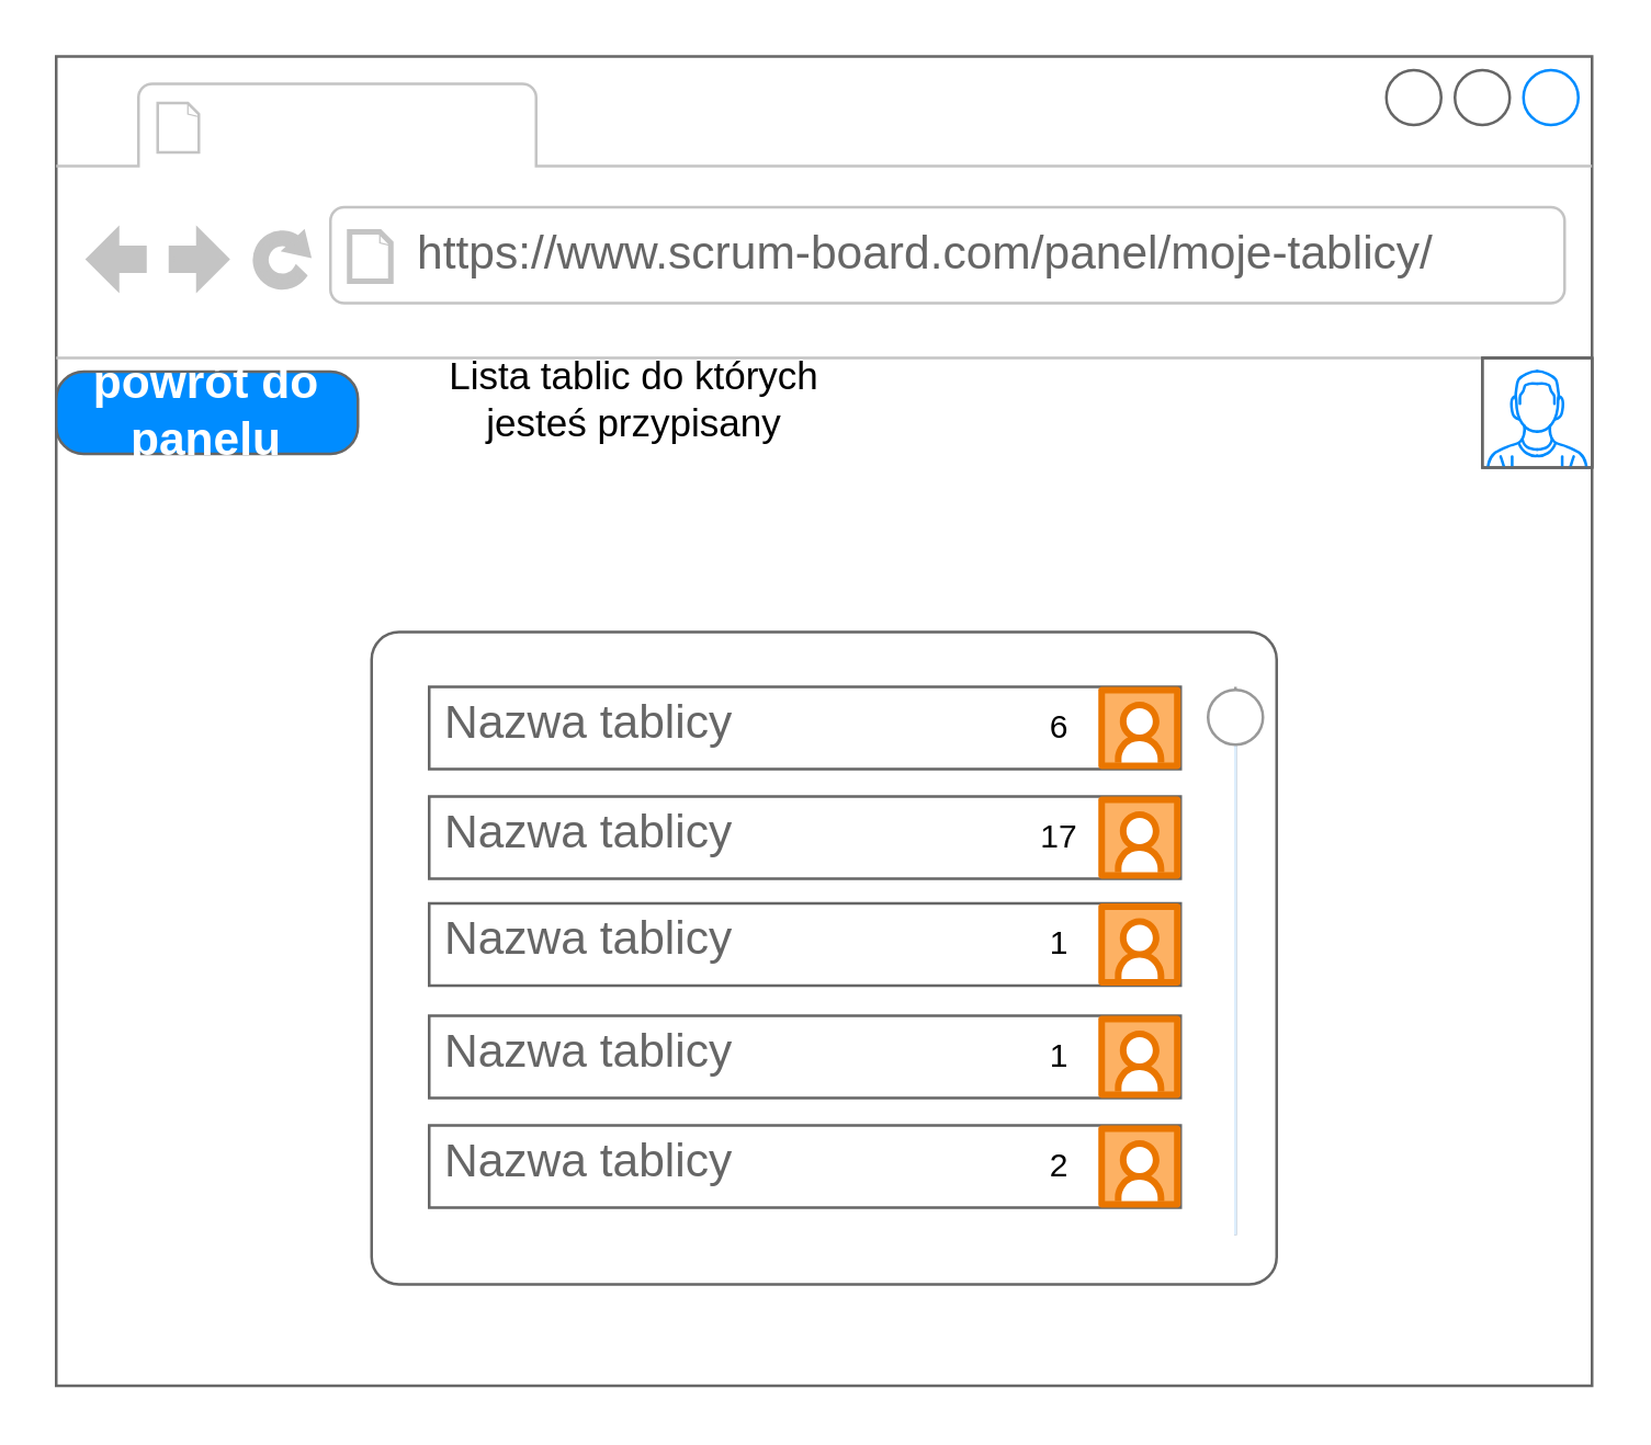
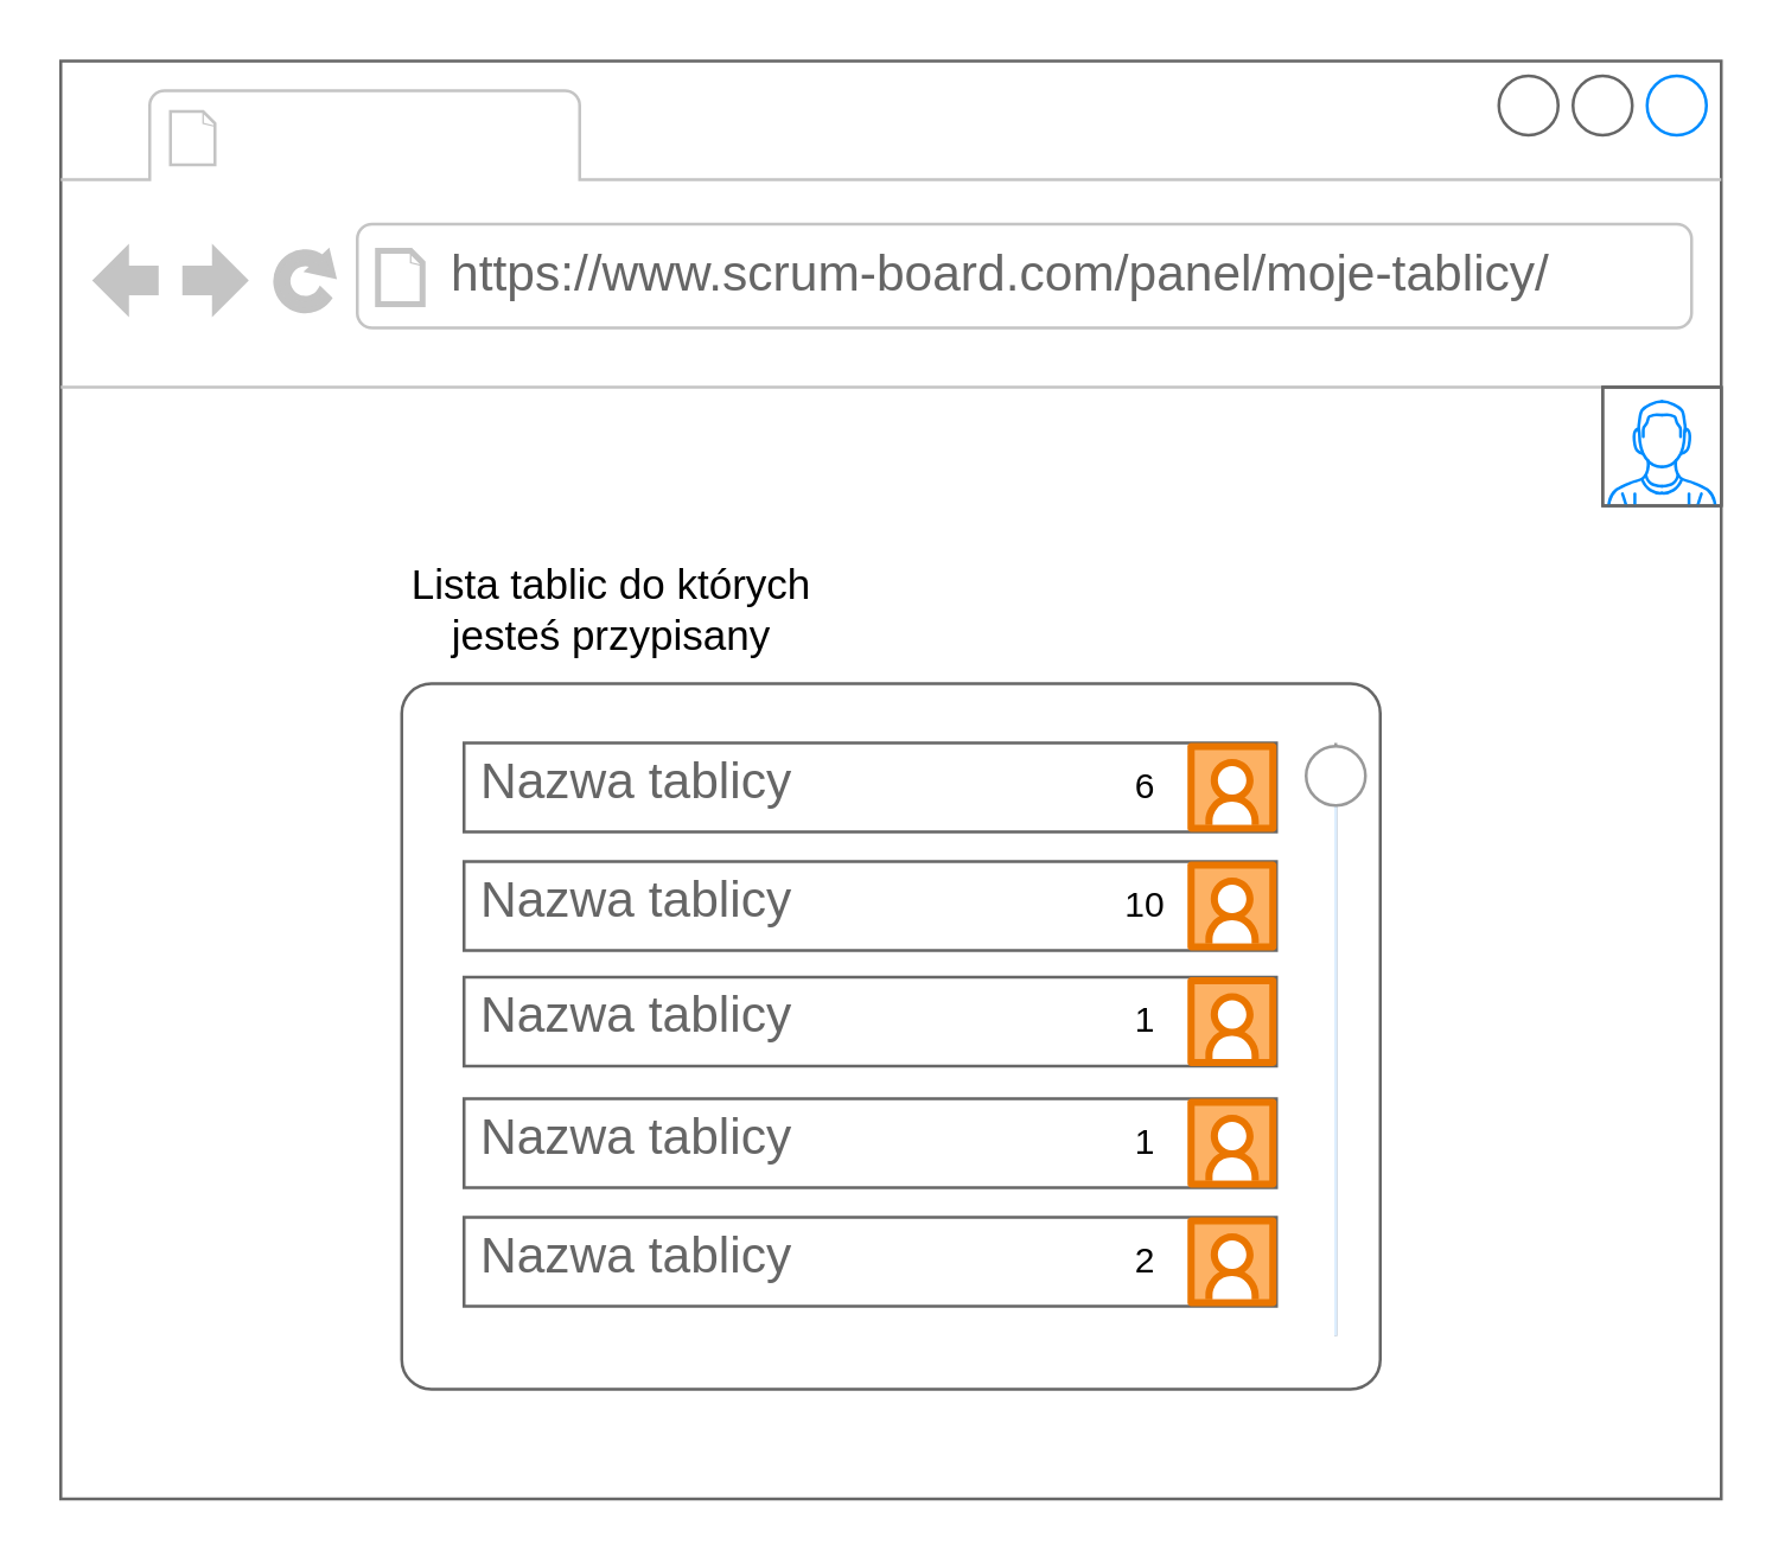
- <mxCell id="8" value="&lt;font style=&quot;font-size: 14px;&quot;&gt;Lista tablic do których jesteś przypisany&lt;/font&gt;" style="text;html=1;align=center;verticalAlign=middle;whiteSpace=wrap;rounded=0;" vertex="1" parent="2"><mxGeometry x="141" y="110" width="140" height="30" as="geometry" /></mxCell>
+ <mxCell id="8" value="&lt;font style=&quot;font-size: 14px;&quot;&gt;Lista tablic do których jesteś przypisany&lt;/font&gt;" style="text;html=1;align=center;verticalAlign=middle;whiteSpace=wrap;rounded=0;" vertex="1" parent="2"><mxGeometry x="116" y="170" width="140" height="30" as="geometry" /></mxCell>
- <mxCell id="7" value="powrót do panelu" style="strokeWidth=1;shadow=0;dashed=0;align=center;html=1;shape=mxgraph.mockup.buttons.button;strokeColor=#666666;fontColor=#ffffff;mainText=;buttonStyle=round;fontSize=17;fontStyle=1;fillColor=#008cff;whiteSpace=wrap;" vertex="1" parent="2"><mxGeometry y="115" width="110" height="30" as="geometry" /></mxCell>
- <mxCell id="22" value="17" style="text;html=1;align=center;verticalAlign=middle;whiteSpace=wrap;rounded=0;" vertex="1" parent="2"><mxGeometry x="336" y="270" width="60" height="30" as="geometry" /></mxCell>
+ <mxCell id="22" value="10" style="text;html=1;align=center;verticalAlign=middle;whiteSpace=wrap;rounded=0;" vertex="1" parent="2"><mxGeometry x="336" y="270" width="60" height="30" as="geometry" /></mxCell>
